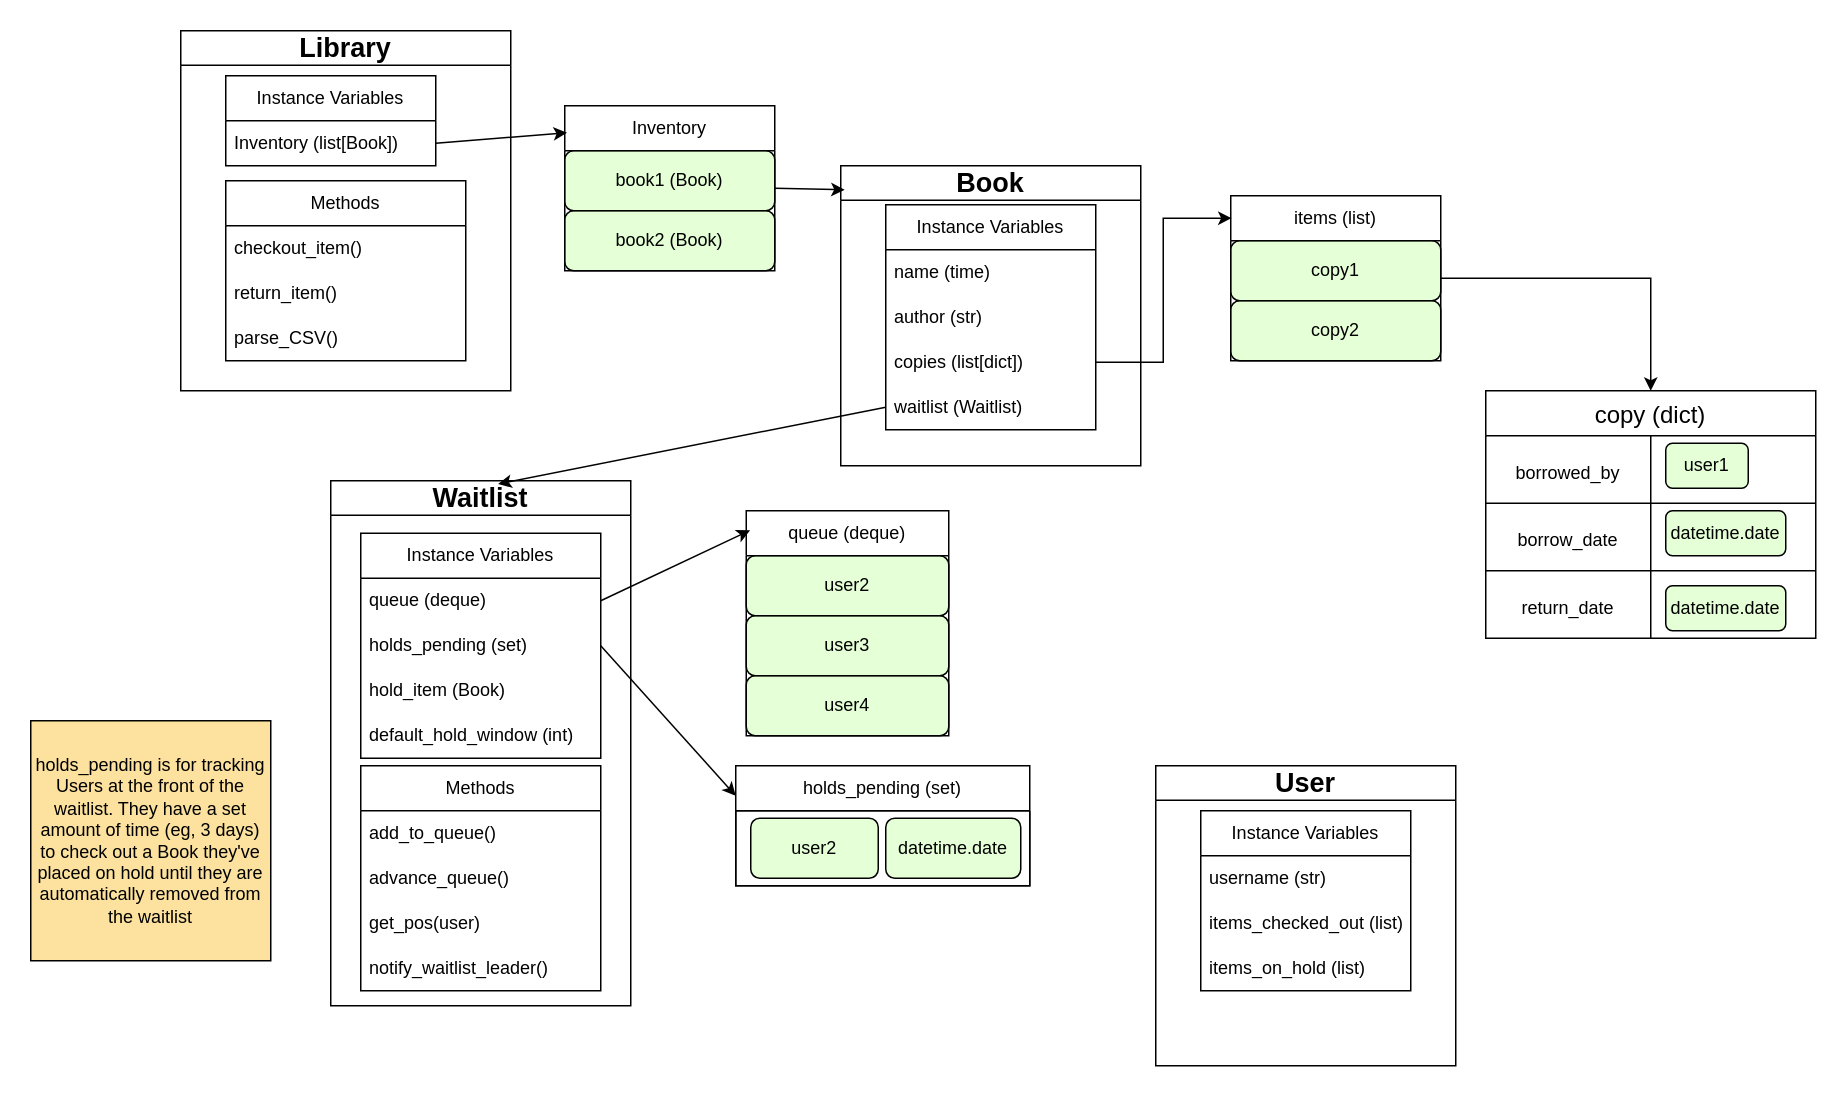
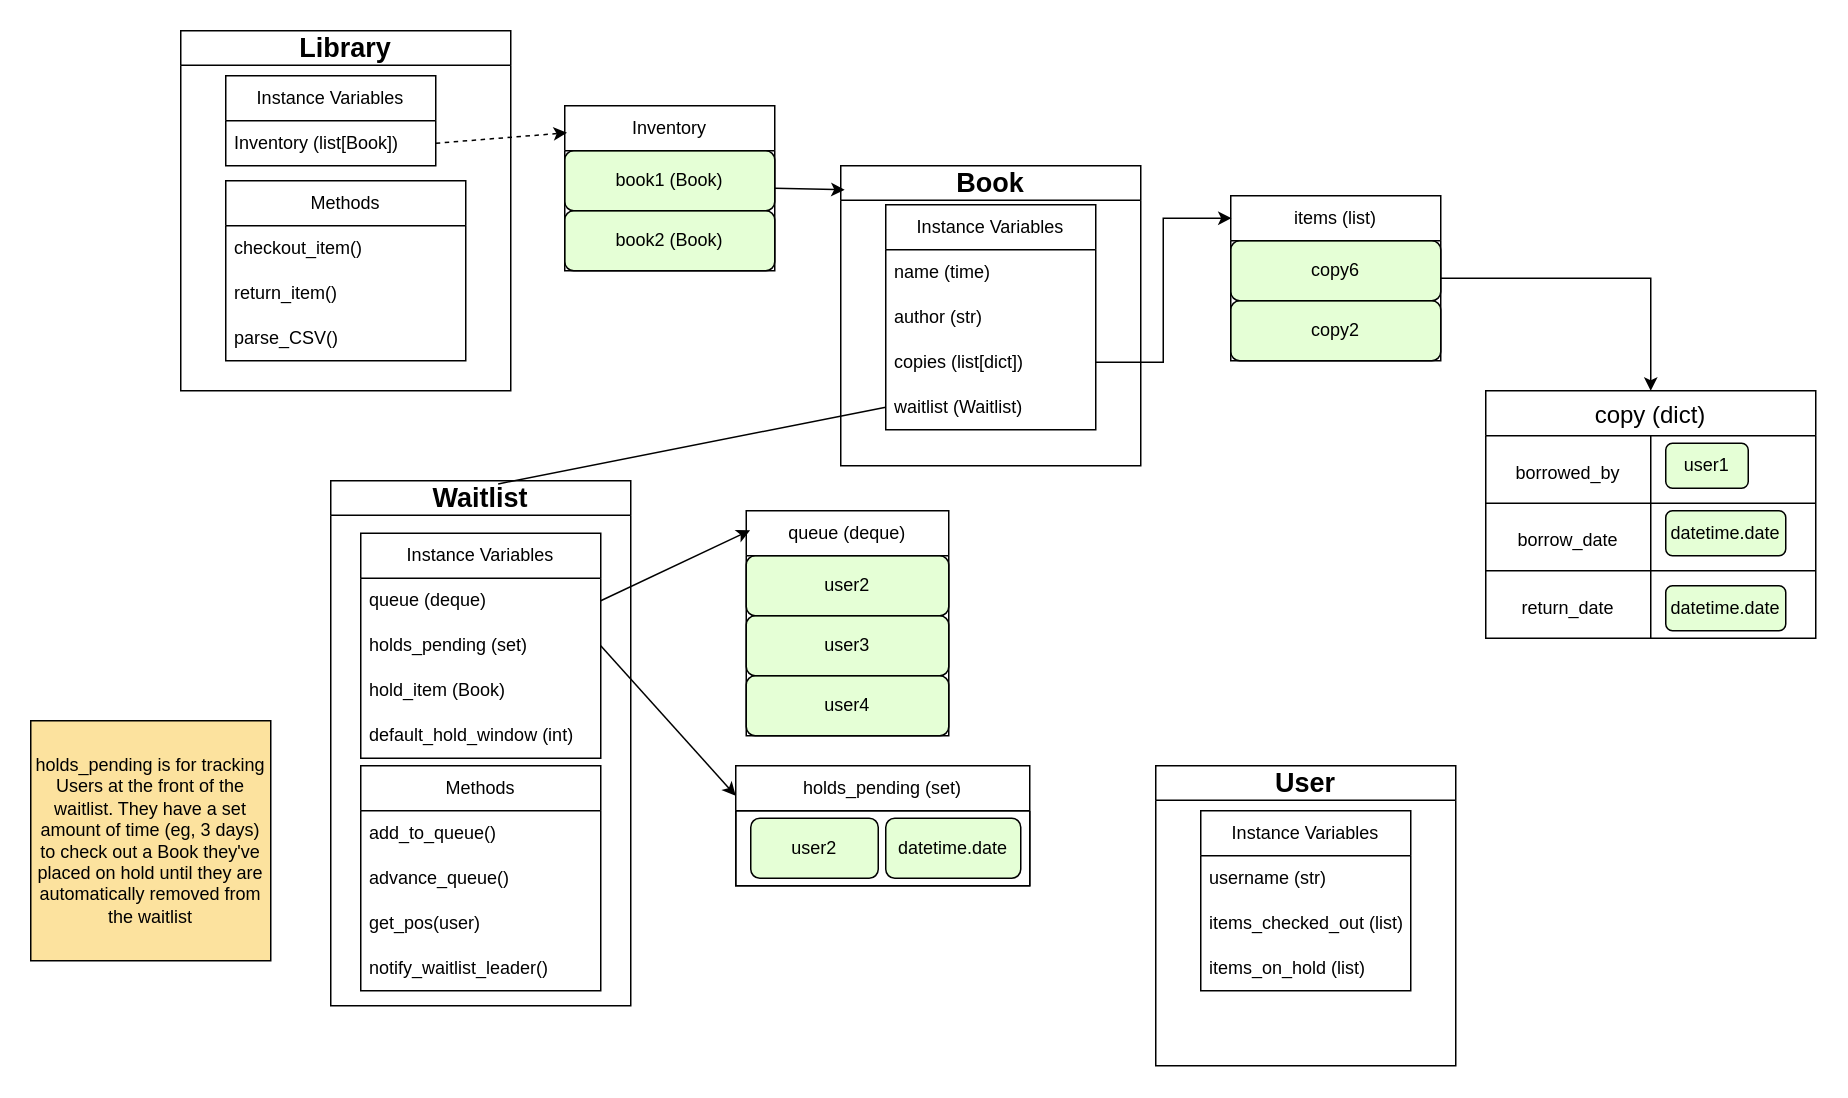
- <mxCell id="48" style="rounded=0;orthogonalLoop=1;jettySize=auto;html=1;exitX=1;exitY=0.5;exitDx=0;exitDy=0;entryX=0.011;entryY=0.164;entryDx=0;entryDy=0;entryPerimeter=0;" parent="1" source="43" target="2" edge="1"><mxGeometry relative="1" as="geometry" /></mxCell>
+ <mxCell id="48" style="rounded=0;orthogonalLoop=1;jettySize=auto;html=1;exitX=1;exitY=0.5;exitDx=0;exitDy=0;entryX=0.011;entryY=0.164;entryDx=0;entryDy=0;entryPerimeter=0;dashed=1;" parent="1" source="43" target="2" edge="1"><mxGeometry relative="1" as="geometry" /></mxCell>
- <mxCell id="35" value="copy1" style="rounded=1;whiteSpace=wrap;html=1;fillColor=#CBFFAE80;" parent="34" vertex="1"><mxGeometry y="30" width="140" height="40" as="geometry" /></mxCell>
+ <mxCell id="35" value="copy6" style="rounded=1;whiteSpace=wrap;html=1;fillColor=#CBFFAE80;" parent="34" vertex="1"><mxGeometry y="30" width="140" height="40" as="geometry" /></mxCell>
- <mxCell id="64" style="rounded=0;orthogonalLoop=1;jettySize=auto;html=1;exitX=0;exitY=0.5;exitDx=0;exitDy=0;entryX=0.558;entryY=0.006;entryDx=0;entryDy=0;entryPerimeter=0;" parent="1" source="10" target="17" edge="1"><mxGeometry relative="1" as="geometry" /></mxCell>
+ <mxCell id="64" style="rounded=0;orthogonalLoop=1;jettySize=auto;html=1;exitX=0;exitY=0.5;exitDx=0;exitDy=0;entryX=0.558;entryY=0.006;entryDx=0;entryDy=0;entryPerimeter=0;endArrow=none;" parent="1" source="10" target="17" edge="1"><mxGeometry relative="1" as="geometry" /></mxCell>
